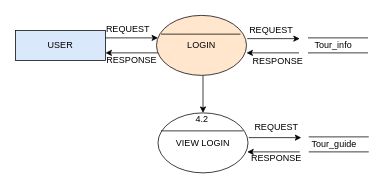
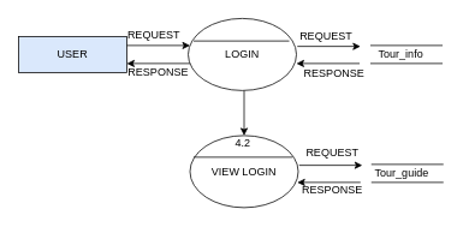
- <mxCell id="25" value="LOGIN" style="ellipse;whiteSpace=wrap;html=1;fillColor=#ffe6cc;" parent="1" vertex="1"><mxGeometry x="208" y="20" width="120" height="80" as="geometry" /></mxCell>
+ <mxCell id="25" value="LOGIN" style="ellipse;whiteSpace=wrap;html=1;" parent="1" vertex="1"><mxGeometry x="208" y="20" width="120" height="80" as="geometry" /></mxCell>
